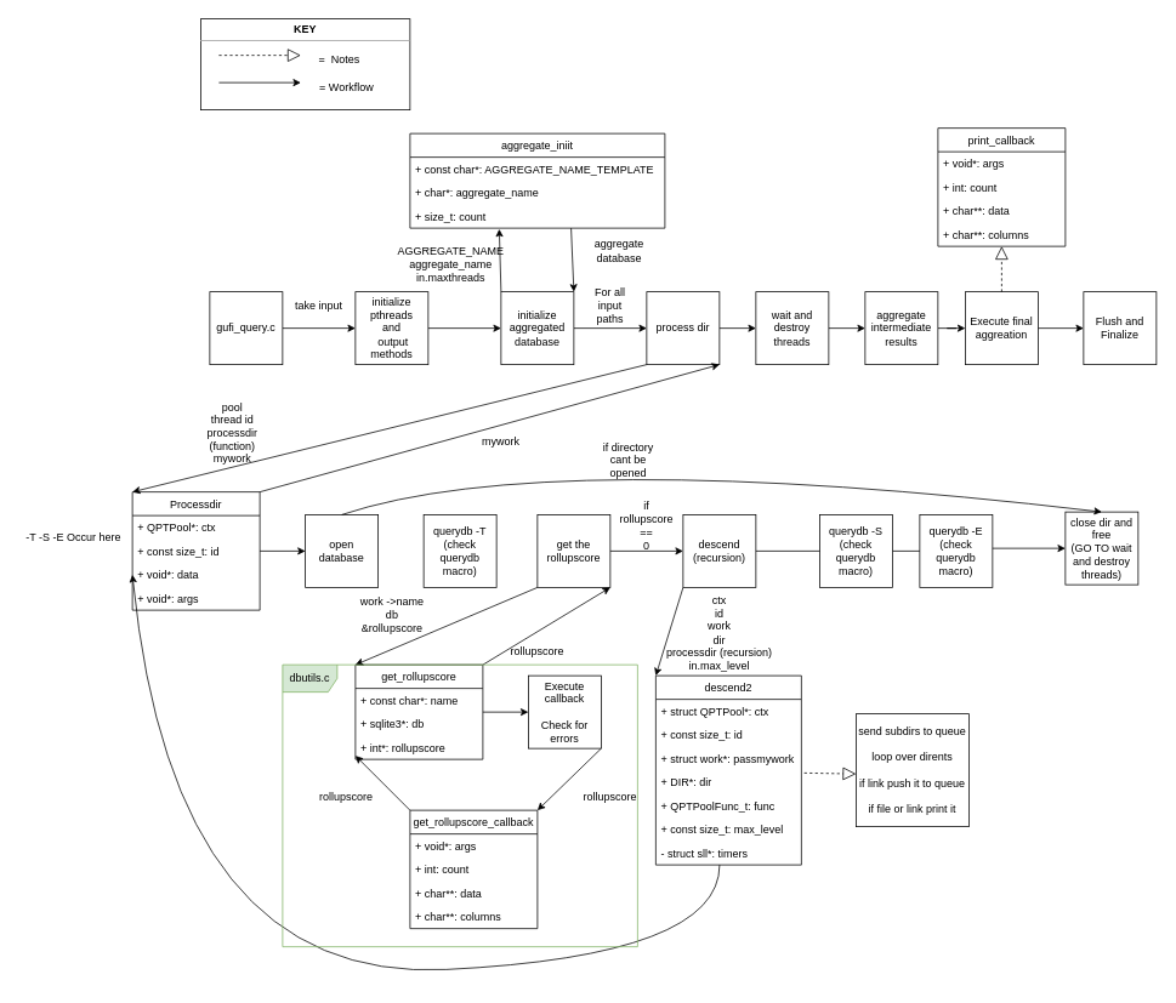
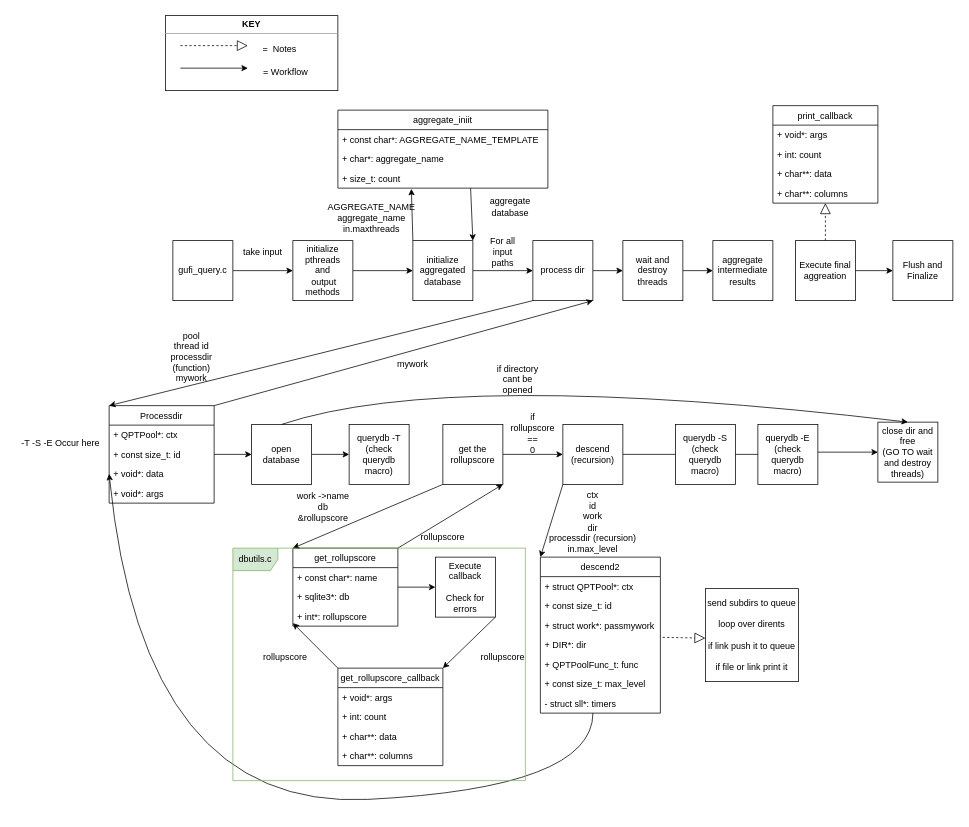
- <mxCell id="74" value="" style="edgeStyle=orthogonalEdgeStyle;rounded=0;orthogonalLoop=1;jettySize=auto;html=1;" edge="1" parent="1" source="75" target="77"><mxGeometry relative="1" as="geometry" /></mxCell>
+ <mxCell id="28" style="edgeStyle=orthogonalEdgeStyle;rounded=0;orthogonalLoop=1;jettySize=auto;html=1;exitX=1;exitY=0.5;exitDx=0;exitDy=0;entryX=0;entryY=0.5;entryDx=0;entryDy=0;" edge="1" parent="1" source="29" target="91"><mxGeometry relative="1" as="geometry" /></mxCell>
